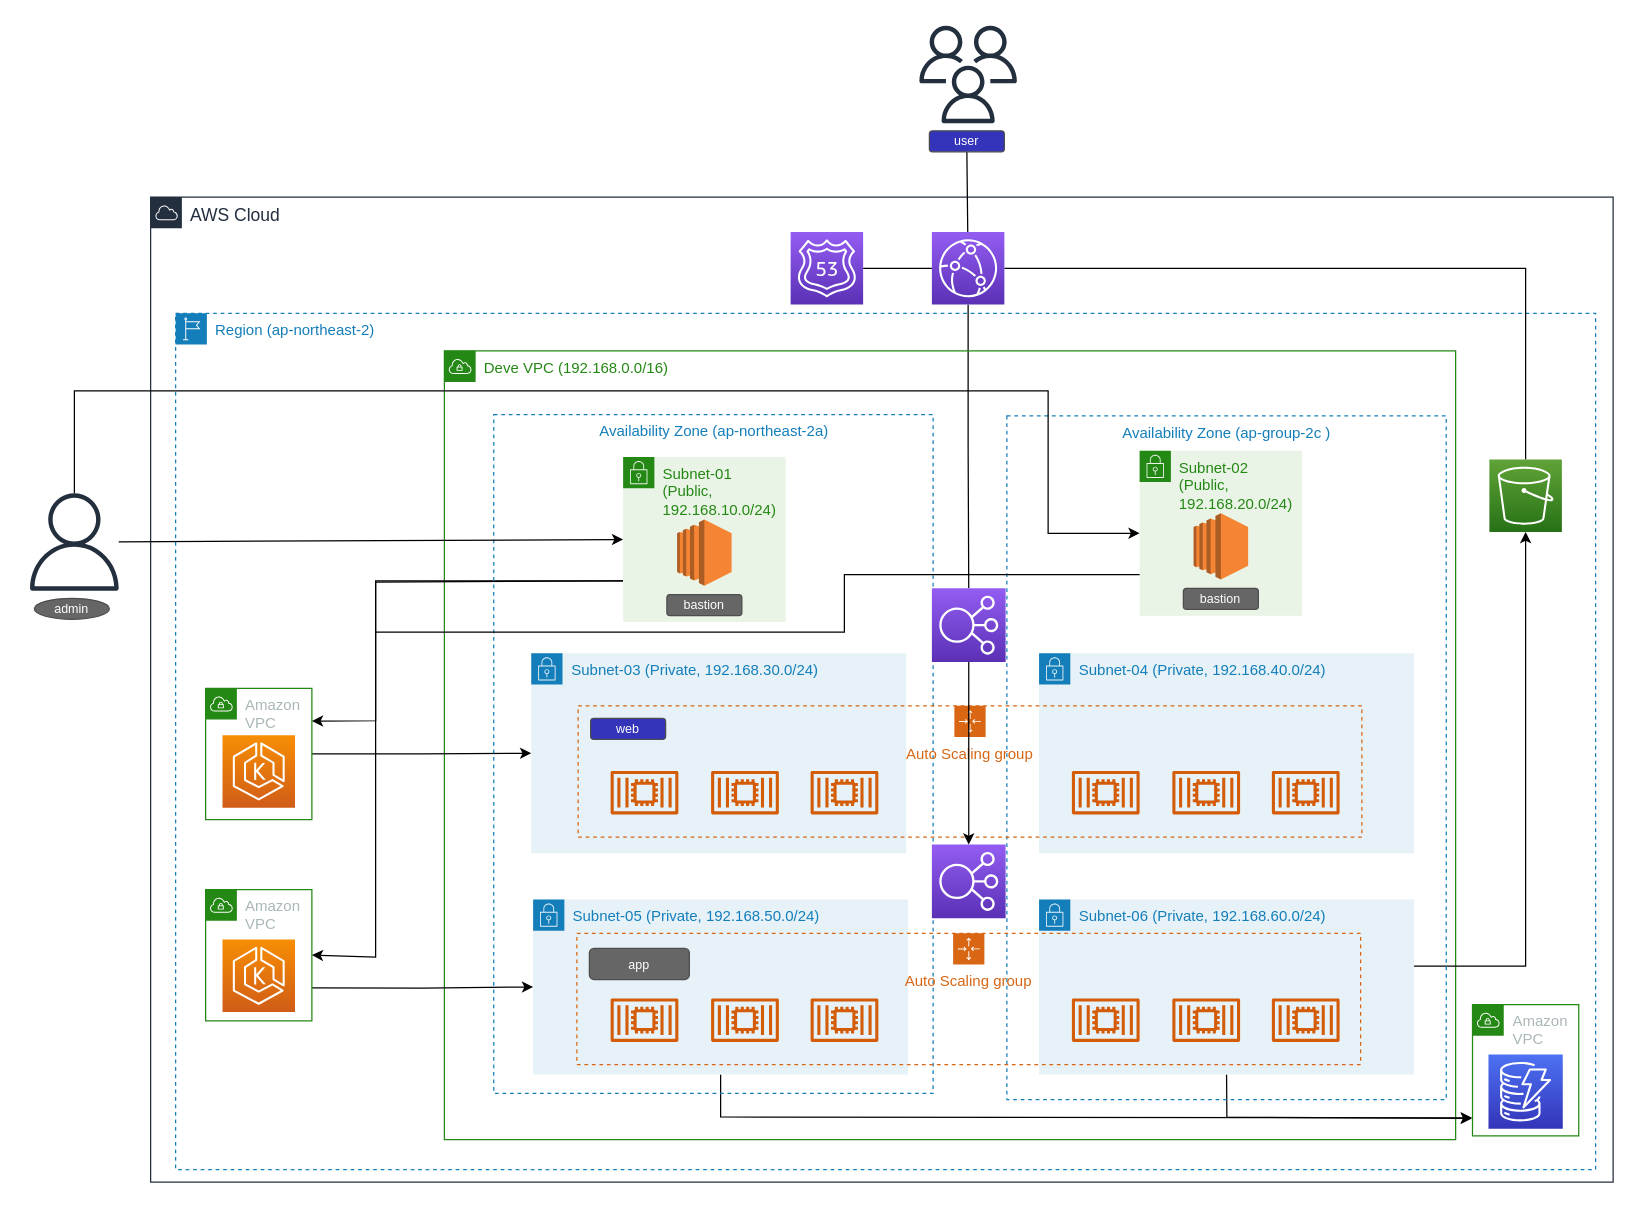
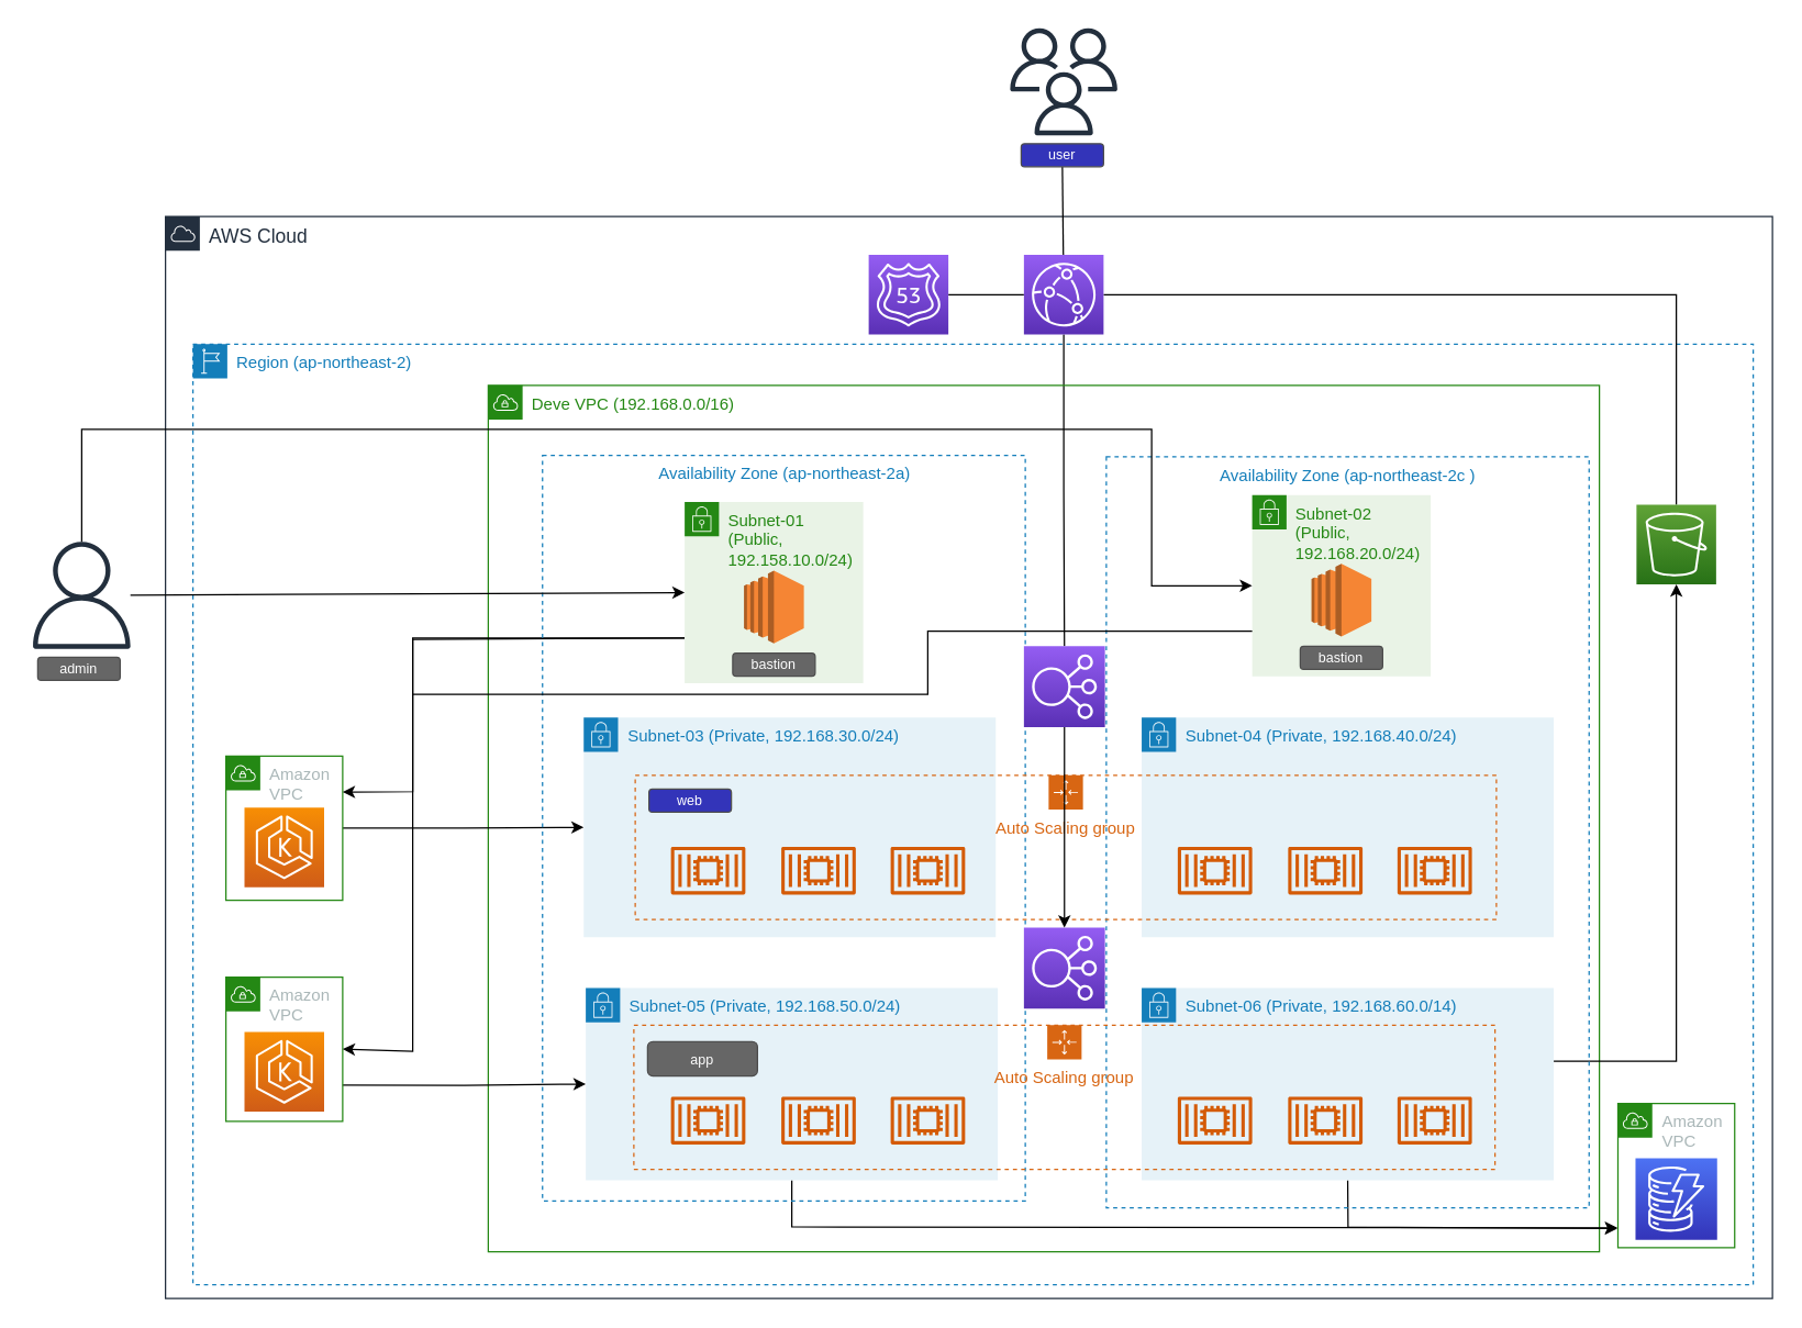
- <mxCell id="38" value="Availability Zone (ap-group-2c )" style="fillColor=none;strokeColor=#147EBA;dashed=1;verticalAlign=top;fontStyle=0;fontColor=#147EBA;whiteSpace=wrap;html=1;" parent="1" vertex="1"><mxGeometry x="805" y="332" width="351.5" height="547" as="geometry" /></mxCell>
+ <mxCell id="38" value="Availability Zone (ap-northeast-2c )" style="fillColor=none;strokeColor=#147EBA;dashed=1;verticalAlign=top;fontStyle=0;fontColor=#147EBA;whiteSpace=wrap;html=1;" parent="1" vertex="1"><mxGeometry x="805" y="332" width="351.5" height="547" as="geometry" /></mxCell>
- <mxCell id="32" value="Subnet-01 (Public, 192.168.10.0/24)" style="points=[[0,0],[0.25,0],[0.5,0],[0.75,0],[1,0],[1,0.25],[1,0.5],[1,0.75],[1,1],[0.75,1],[0.5,1],[0.25,1],[0,1],[0,0.75],[0,0.5],[0,0.25]];outlineConnect=0;gradientColor=none;html=1;whiteSpace=wrap;fontSize=12;fontStyle=0;container=1;pointerEvents=0;collapsible=0;recursiveResize=0;shape=mxgraph.aws4.group;grIcon=mxgraph.aws4.group_security_group;grStroke=0;strokeColor=#248814;fillColor=#E9F3E6;verticalAlign=top;align=left;spacingLeft=30;fontColor=#248814;dashed=0;" parent="1" vertex="1"><mxGeometry x="498" y="365" width="130" height="132" as="geometry" /></mxCell>
+ <mxCell id="32" value="Subnet-01 (Public, 192.158.10.0/24)" style="points=[[0,0],[0.25,0],[0.5,0],[0.75,0],[1,0],[1,0.25],[1,0.5],[1,0.75],[1,1],[0.75,1],[0.5,1],[0.25,1],[0,1],[0,0.75],[0,0.5],[0,0.25]];outlineConnect=0;gradientColor=none;html=1;whiteSpace=wrap;fontSize=12;fontStyle=0;container=1;pointerEvents=0;collapsible=0;recursiveResize=0;shape=mxgraph.aws4.group;grIcon=mxgraph.aws4.group_security_group;grStroke=0;strokeColor=#248814;fillColor=#E9F3E6;verticalAlign=top;align=left;spacingLeft=30;fontColor=#248814;dashed=0;" parent="1" vertex="1"><mxGeometry x="498" y="365" width="130" height="132" as="geometry" /></mxCell>
- <mxCell id="9" value="admin" style="ellipse;html=1;shadow=0;dashed=0;whiteSpace=wrap;fontSize=10;fillColor=#666666;align=center;strokeColor=#4D4D4D;fontColor=#ffffff;" parent="7" vertex="1"><mxGeometry x="7" y="84" width="60" height="16.88" as="geometry" /></mxCell>
+ <mxCell id="9" value="admin" style="rounded=1;html=1;shadow=0;dashed=0;whiteSpace=wrap;fontSize=10;fillColor=#666666;align=center;strokeColor=#4D4D4D;fontColor=#ffffff;" parent="7" vertex="1"><mxGeometry x="7" y="84" width="60" height="16.88" as="geometry" /></mxCell>
- <mxCell id="40" value="Subnet-06 (Private, 192.168.60.0/24)" style="points=[[0,0],[0.25,0],[0.5,0],[0.75,0],[1,0],[1,0.25],[1,0.5],[1,0.75],[1,1],[0.75,1],[0.5,1],[0.25,1],[0,1],[0,0.75],[0,0.5],[0,0.25]];outlineConnect=0;gradientColor=none;html=1;whiteSpace=wrap;fontSize=12;fontStyle=0;container=1;pointerEvents=0;collapsible=0;recursiveResize=0;shape=mxgraph.aws4.group;grIcon=mxgraph.aws4.group_security_group;grStroke=0;strokeColor=#147EBA;fillColor=#E6F2F8;verticalAlign=top;align=left;spacingLeft=30;fontColor=#147EBA;dashed=0;" parent="1" vertex="1"><mxGeometry x="830.75" y="719" width="300" height="140" as="geometry" /></mxCell>
+ <mxCell id="40" value="Subnet-06 (Private, 192.168.60.0/14)" style="points=[[0,0],[0.25,0],[0.5,0],[0.75,0],[1,0],[1,0.25],[1,0.5],[1,0.75],[1,1],[0.75,1],[0.5,1],[0.25,1],[0,1],[0,0.75],[0,0.5],[0,0.25]];outlineConnect=0;gradientColor=none;html=1;whiteSpace=wrap;fontSize=12;fontStyle=0;container=1;pointerEvents=0;collapsible=0;recursiveResize=0;shape=mxgraph.aws4.group;grIcon=mxgraph.aws4.group_security_group;grStroke=0;strokeColor=#147EBA;fillColor=#E6F2F8;verticalAlign=top;align=left;spacingLeft=30;fontColor=#147EBA;dashed=0;" parent="1" vertex="1"><mxGeometry x="830.75" y="719" width="300" height="140" as="geometry" /></mxCell>
